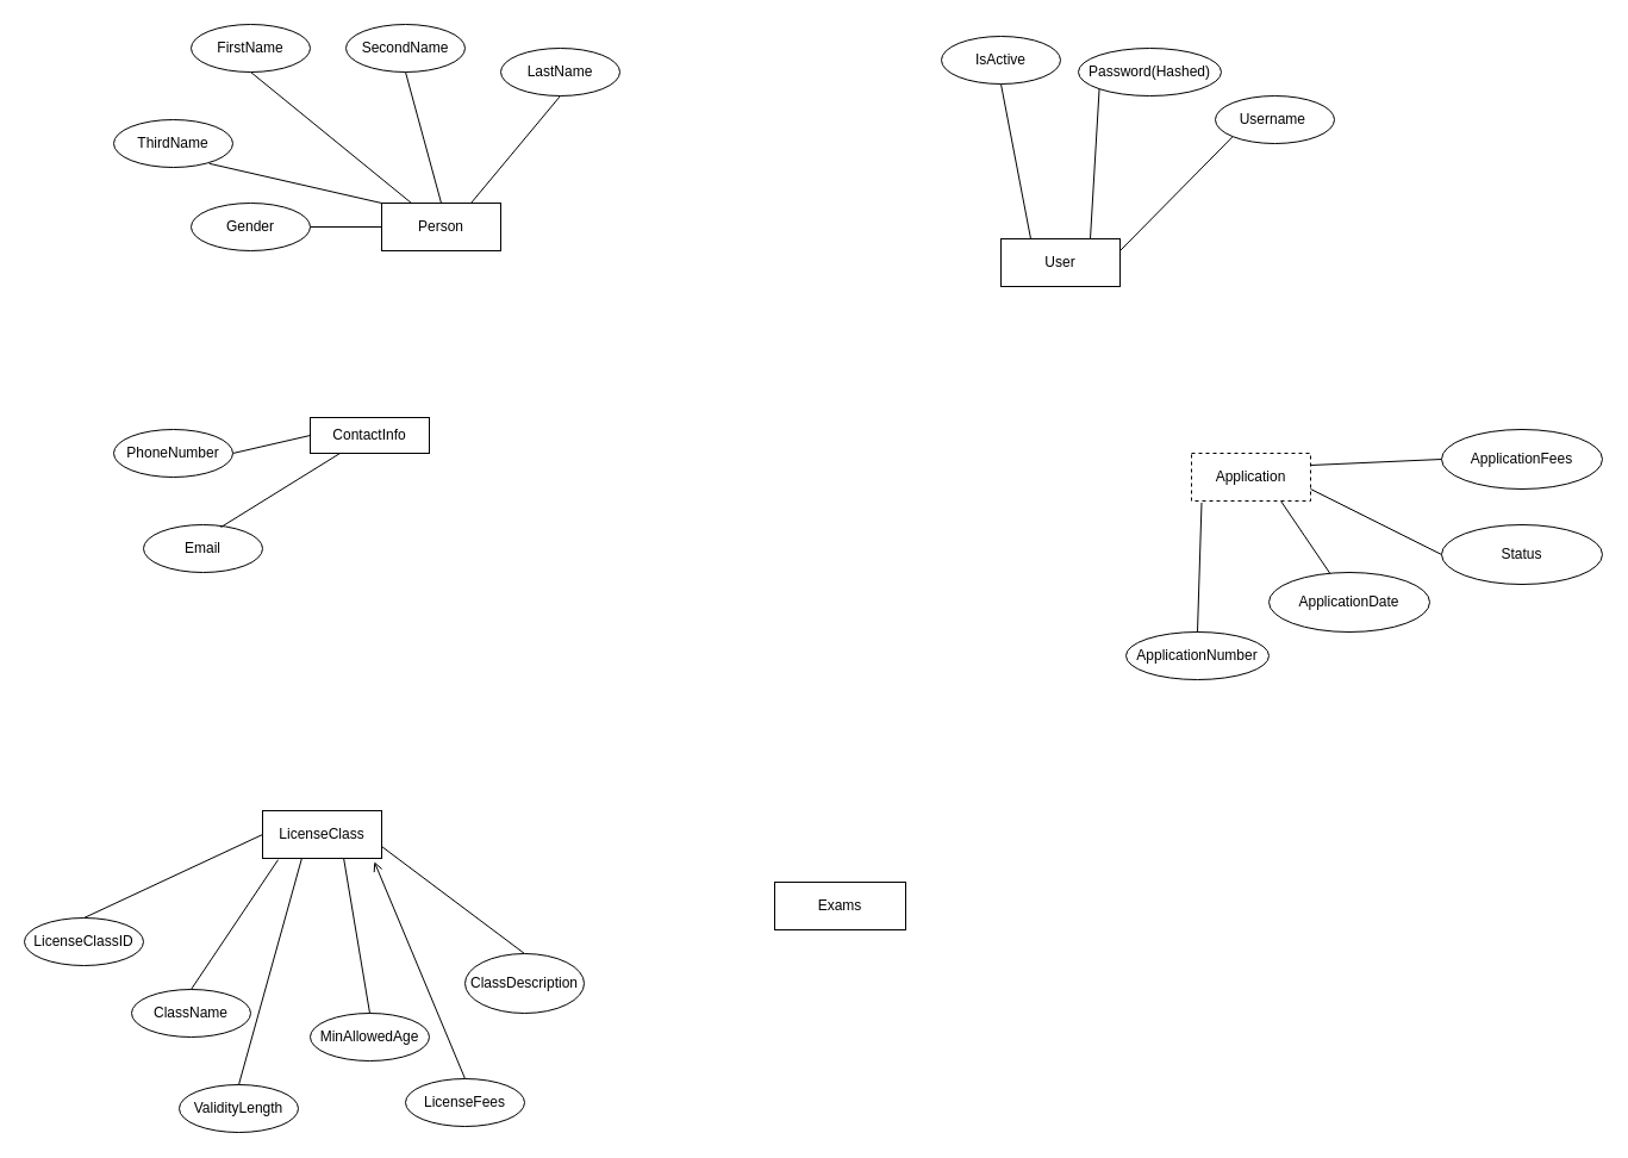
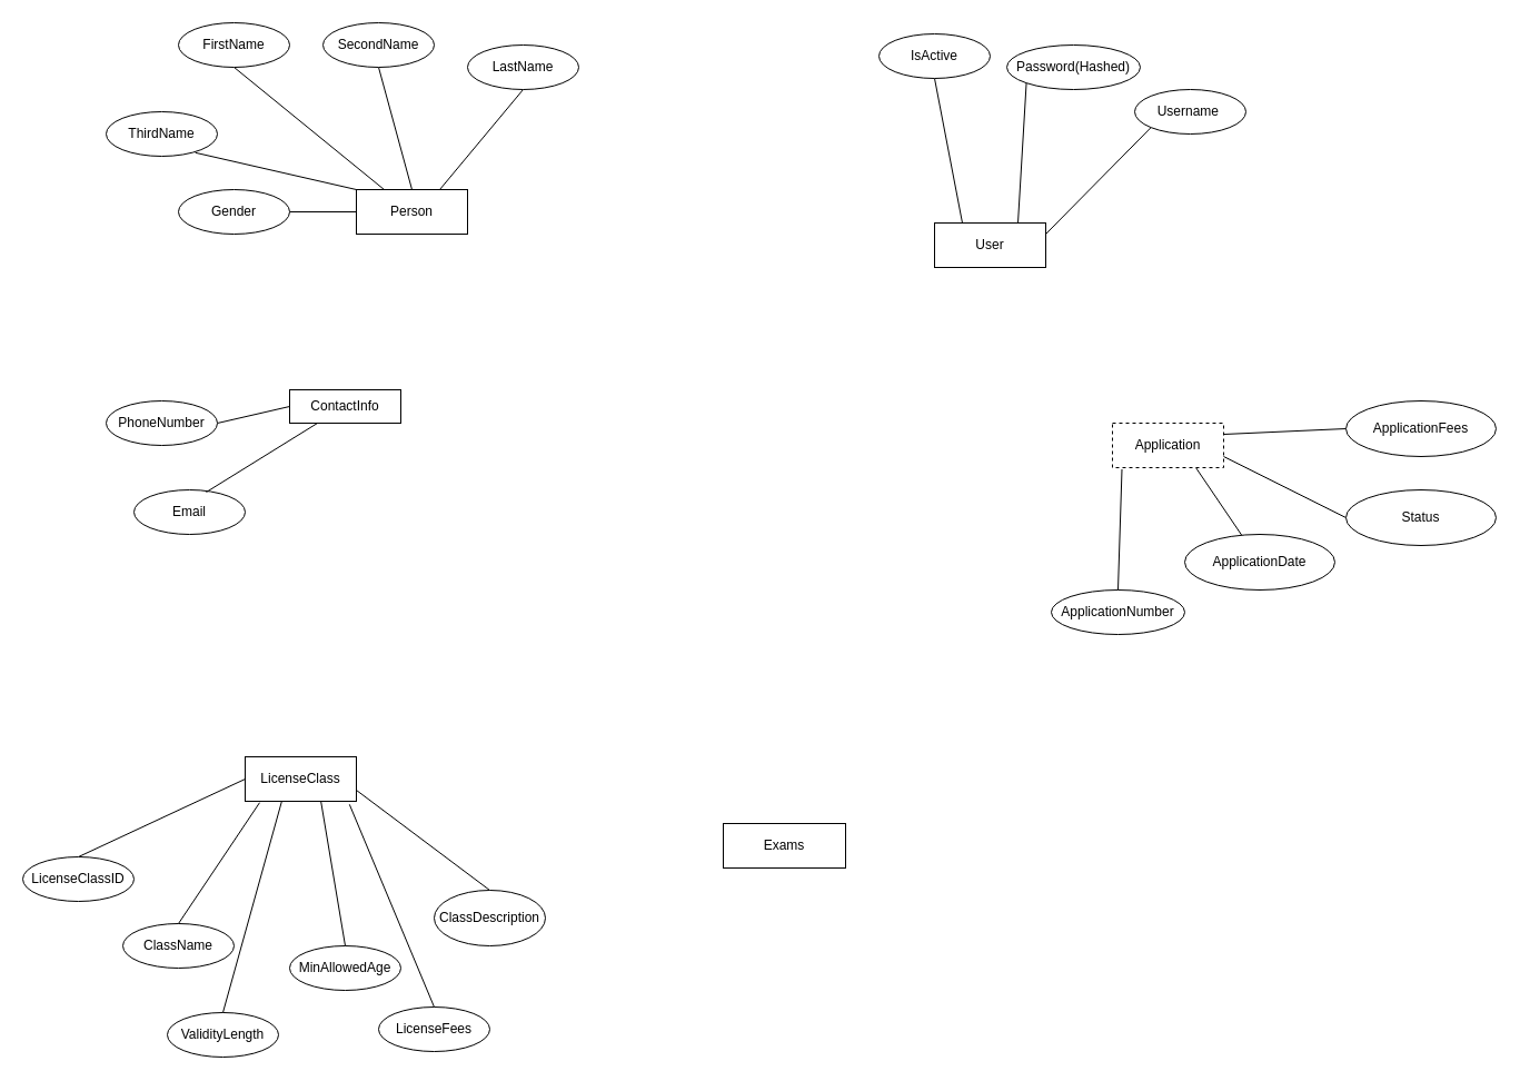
- <mxCell id="44" style="rounded=0;orthogonalLoop=1;jettySize=auto;html=1;exitX=0.5;exitY=0;exitDx=0;exitDy=0;entryX=0.938;entryY=1.07;entryDx=0;entryDy=0;entryPerimeter=0;endArrow=open;endFill=0;" edge="1" parent="1" source="36" target="28"><mxGeometry relative="1" as="geometry" /></mxCell>
+ <mxCell id="44" style="rounded=0;orthogonalLoop=1;jettySize=auto;html=1;exitX=0.5;exitY=0;exitDx=0;exitDy=0;entryX=0.938;entryY=1.07;entryDx=0;entryDy=0;entryPerimeter=0;endArrow=none;endFill=0;" edge="1" parent="1" source="36" target="28"><mxGeometry relative="1" as="geometry" /></mxCell>
